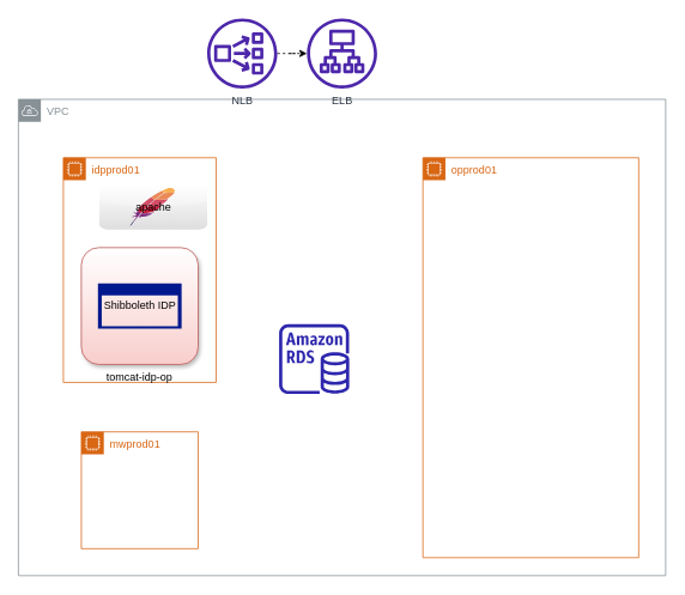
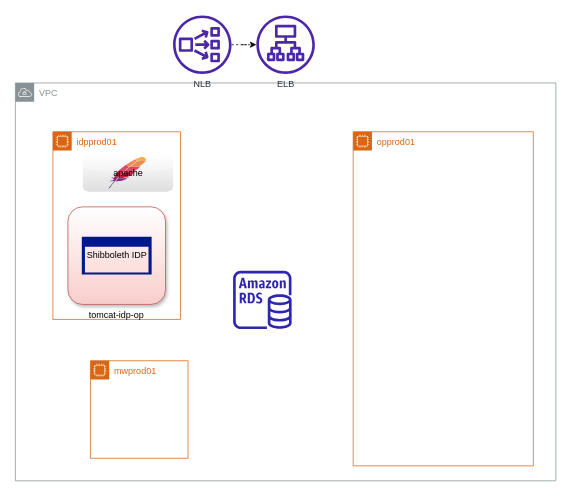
- <mxCell id="9" value="mwprod01" style="points=[[0,0],[0.25,0],[0.5,0],[0.75,0],[1,0],[1,0.25],[1,0.5],[1,0.75],[1,1],[0.75,1],[0.5,1],[0.25,1],[0,1],[0,0.75],[0,0.5],[0,0.25]];outlineConnect=0;gradientColor=none;html=1;whiteSpace=wrap;fontSize=12;fontStyle=0;container=1;pointerEvents=0;collapsible=0;recursiveResize=0;shape=mxgraph.aws4.group;grIcon=mxgraph.aws4.group_ec2_instance_contents;strokeColor=#D86613;fillColor=none;verticalAlign=top;align=left;spacingLeft=30;fontColor=#D86613;dashed=0;rounded=1;shadow=0;glass=0;labelBackgroundColor=none;labelBorderColor=none;sketch=0;" vertex="1" parent="1"><mxGeometry x="90" y="480" width="130" height="130" as="geometry" /></mxCell>
+ <mxCell id="9" value="mwprod01" style="points=[[0,0],[0.25,0],[0.5,0],[0.75,0],[1,0],[1,0.25],[1,0.5],[1,0.75],[1,1],[0.75,1],[0.5,1],[0.25,1],[0,1],[0,0.75],[0,0.5],[0,0.25]];outlineConnect=0;gradientColor=none;html=1;whiteSpace=wrap;fontSize=12;fontStyle=0;container=1;pointerEvents=0;collapsible=0;recursiveResize=0;shape=mxgraph.aws4.group;grIcon=mxgraph.aws4.group_ec2_instance_contents;strokeColor=#D86613;fillColor=none;verticalAlign=top;align=left;spacingLeft=30;fontColor=#D86613;dashed=0;rounded=1;shadow=0;glass=0;labelBackgroundColor=none;labelBorderColor=none;sketch=0;" vertex="1" parent="1"><mxGeometry x="120" y="480" width="130" height="130" as="geometry" /></mxCell>
